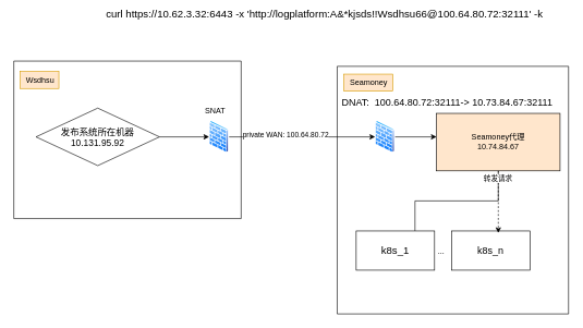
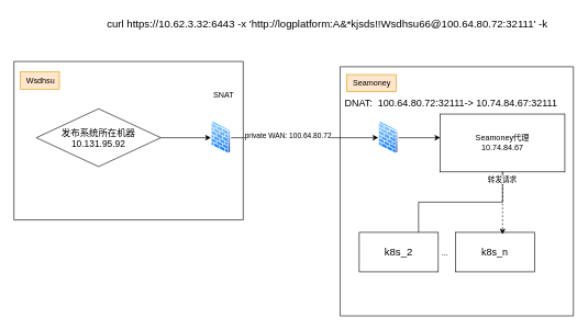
- <mxCell id="22" value="&lt;font style=&quot;font-size: 16px;&quot;&gt;&amp;nbsp;curl https://10.62.3.32:6443 -x 'http://logplatform:A&amp;amp;*kjsds!!Wsdhsu66@100.64.80.72:32111' -k&lt;/font&gt;" style="text;html=1;align=center;verticalAlign=middle;whiteSpace=wrap;rounded=0;" vertex="1" parent="1"><mxGeometry x="146" y="5" width="695" height="30" as="geometry" /></mxCell>
+ <mxCell id="22" value="&lt;font style=&quot;font-size: 16px;&quot;&gt;&amp;nbsp;curl https://10.62.3.32:6443 -x 'http://logplatform:A&amp;amp;*kjsds!!Wsdhsu66@100.64.80.72:32111' -k&lt;/font&gt;" style="text;html=1;align=center;verticalAlign=middle;whiteSpace=wrap;rounded=0;" vertex="1" parent="1"><mxGeometry x="146" y="20" width="695" height="30" as="geometry" /></mxCell>
- <mxCell id="11" value="&lt;font style=&quot;font-size: 15px;&quot;&gt;DNAT:&amp;nbsp;&amp;nbsp;&lt;span style=&quot;background-color: rgb(255, 255, 255);&quot;&gt;100.64.80.72:32111-&amp;gt;&lt;/span&gt;&lt;span style=&quot;text-wrap: wrap;&quot;&gt;&amp;nbsp;10.73.84.67:32111&lt;/span&gt;&lt;/font&gt;" style="text;html=1;align=center;verticalAlign=middle;resizable=0;points=[];autosize=1;strokeColor=none;fillColor=none;" vertex="1" parent="5"><mxGeometry x="-3" y="40" width="341" height="30" as="geometry" /></mxCell>
+ <mxCell id="11" value="&lt;font style=&quot;font-size: 15px;&quot;&gt;DNAT:&amp;nbsp;&amp;nbsp;&lt;span style=&quot;background-color: rgb(255, 255, 255);&quot;&gt;100.64.80.72:32111-&amp;gt;&lt;/span&gt;&lt;span style=&quot;text-wrap: wrap;&quot;&gt;&amp;nbsp;10.74.84.67:32111&lt;/span&gt;&lt;/font&gt;" style="text;html=1;align=center;verticalAlign=middle;resizable=0;points=[];autosize=1;strokeColor=none;fillColor=none;" vertex="1" parent="5"><mxGeometry x="-3" y="40" width="341" height="30" as="geometry" /></mxCell>
- <mxCell id="20" value="SNAT" style="text;html=1;align=center;verticalAlign=middle;resizable=0;points=[];autosize=1;strokeColor=none;fillColor=none;" vertex="1" parent="1"><mxGeometry x="303" y="157" width="49" height="26" as="geometry" /></mxCell>
+ <mxCell id="20" value="SNAT" style="text;html=1;align=center;verticalAlign=middle;resizable=0;points=[];autosize=1;strokeColor=none;fillColor=none;" vertex="1" parent="1"><mxGeometry x="313" y="132" width="49" height="26" as="geometry" /></mxCell>
- <mxCell id="8" value="&lt;div&gt;Seamoney代理&lt;/div&gt;10.74.84.67&lt;div&gt;&lt;/div&gt;" style="rounded=0;whiteSpace=wrap;html=1;fillColor=#ffe6cc;" vertex="1" parent="5"><mxGeometry x="152" y="72" width="189" height="88" as="geometry" /></mxCell>
+ <mxCell id="8" value="&lt;div&gt;Seamoney代理&lt;/div&gt;10.74.84.67&lt;div&gt;&lt;/div&gt;" style="rounded=0;whiteSpace=wrap;html=1;" vertex="1" parent="5"><mxGeometry x="152" y="72" width="189" height="88" as="geometry" /></mxCell>
- <mxCell id="12" value="&lt;font style=&quot;font-size: 16px;&quot;&gt;k8s_1&lt;/font&gt;" style="rounded=0;whiteSpace=wrap;html=1;" vertex="1" parent="5"><mxGeometry x="29" y="252" width="120" height="60" as="geometry" /></mxCell>
+ <mxCell id="12" value="&lt;font style=&quot;font-size: 16px;&quot;&gt;k8s_2&lt;/font&gt;" style="rounded=0;whiteSpace=wrap;html=1;" vertex="1" parent="5"><mxGeometry x="29" y="252" width="120" height="60" as="geometry" /></mxCell>
